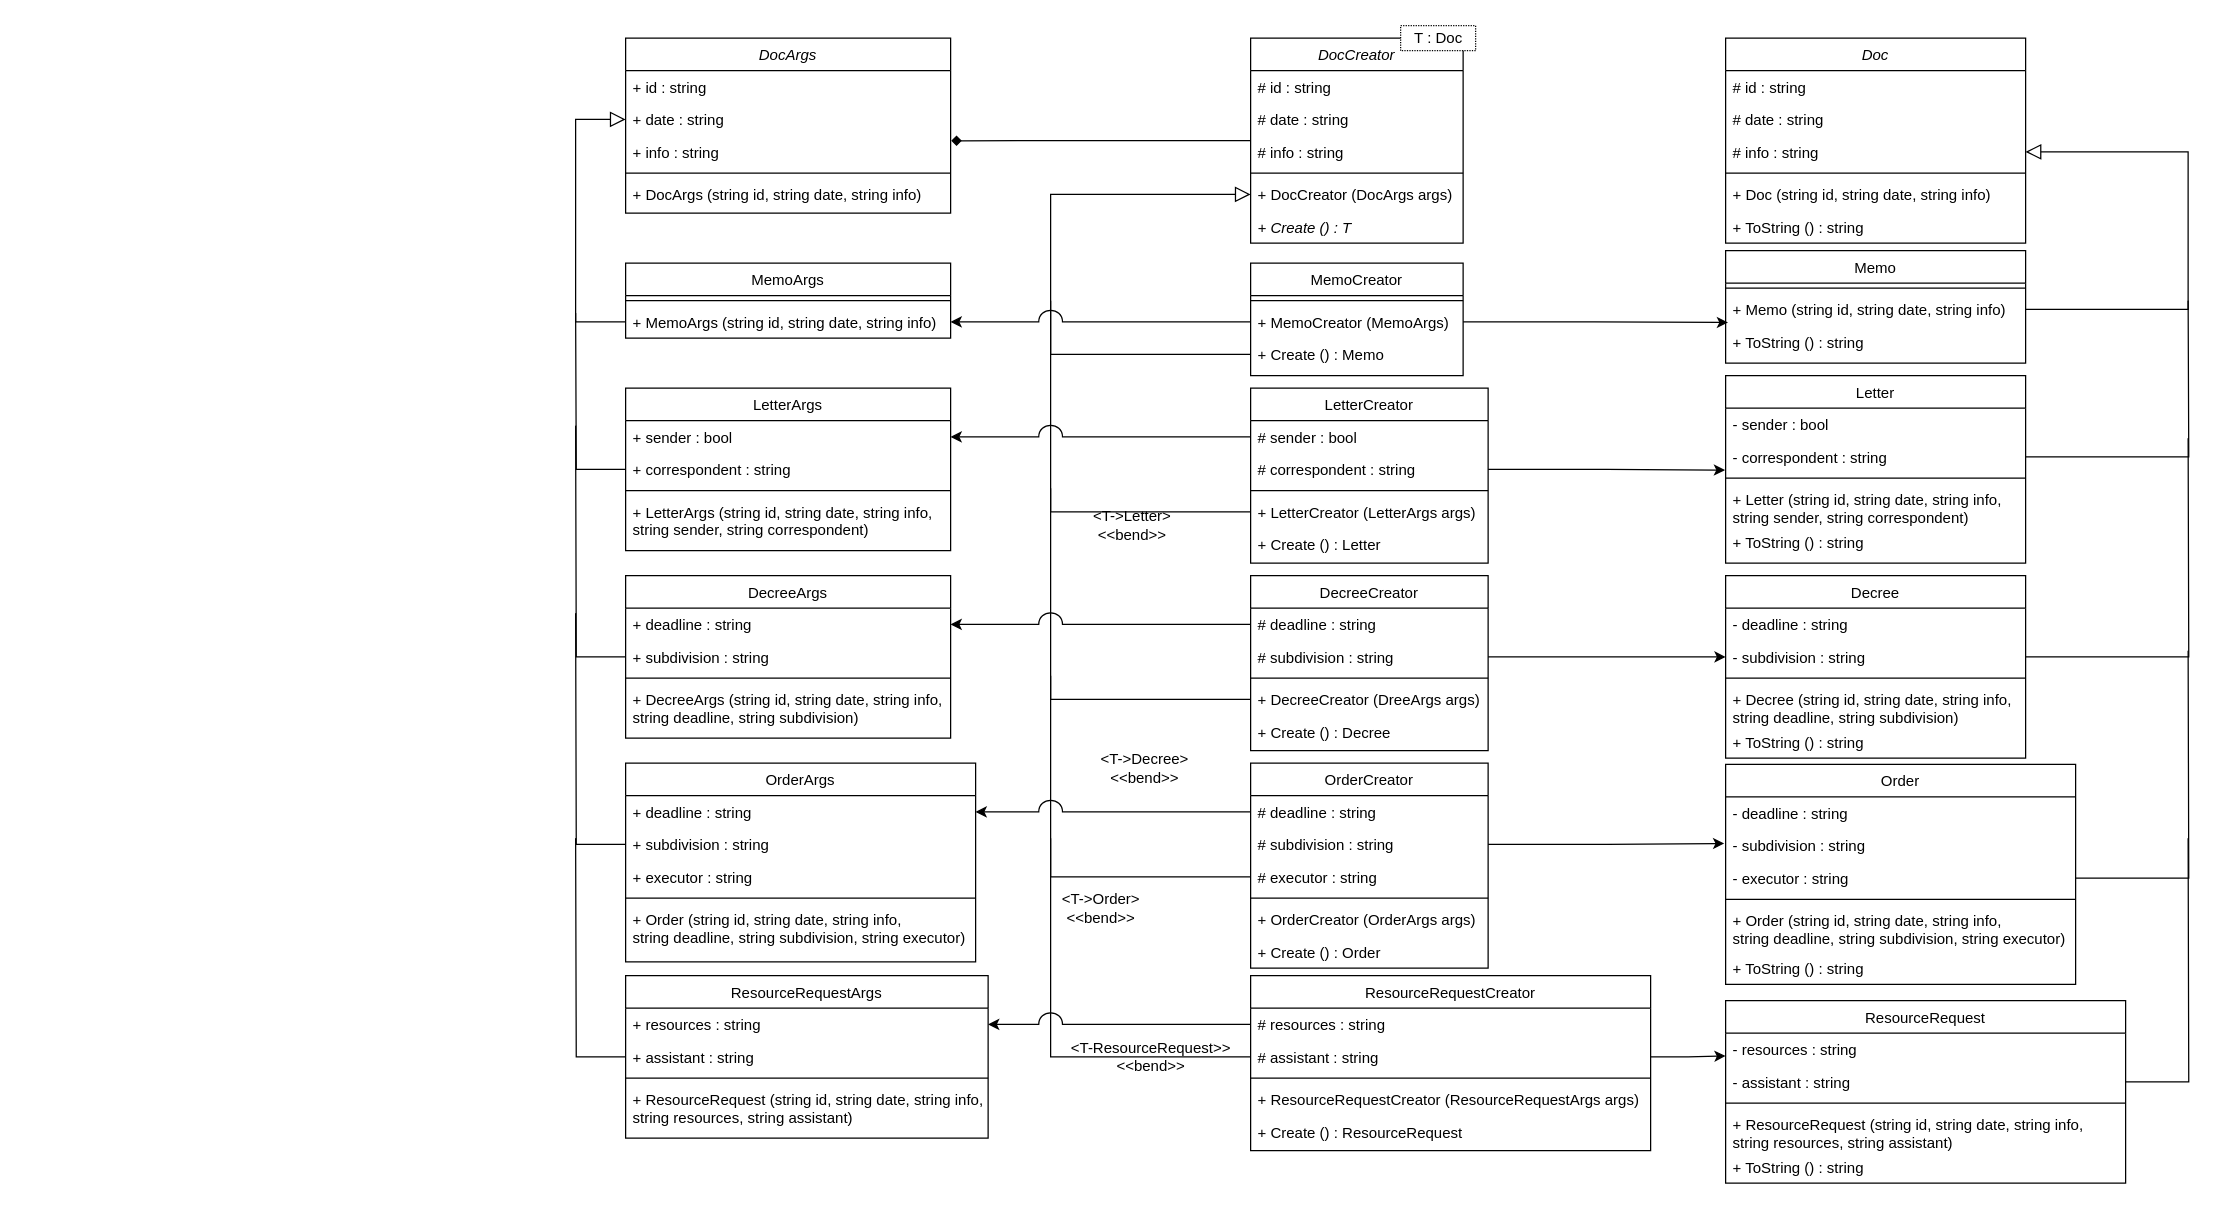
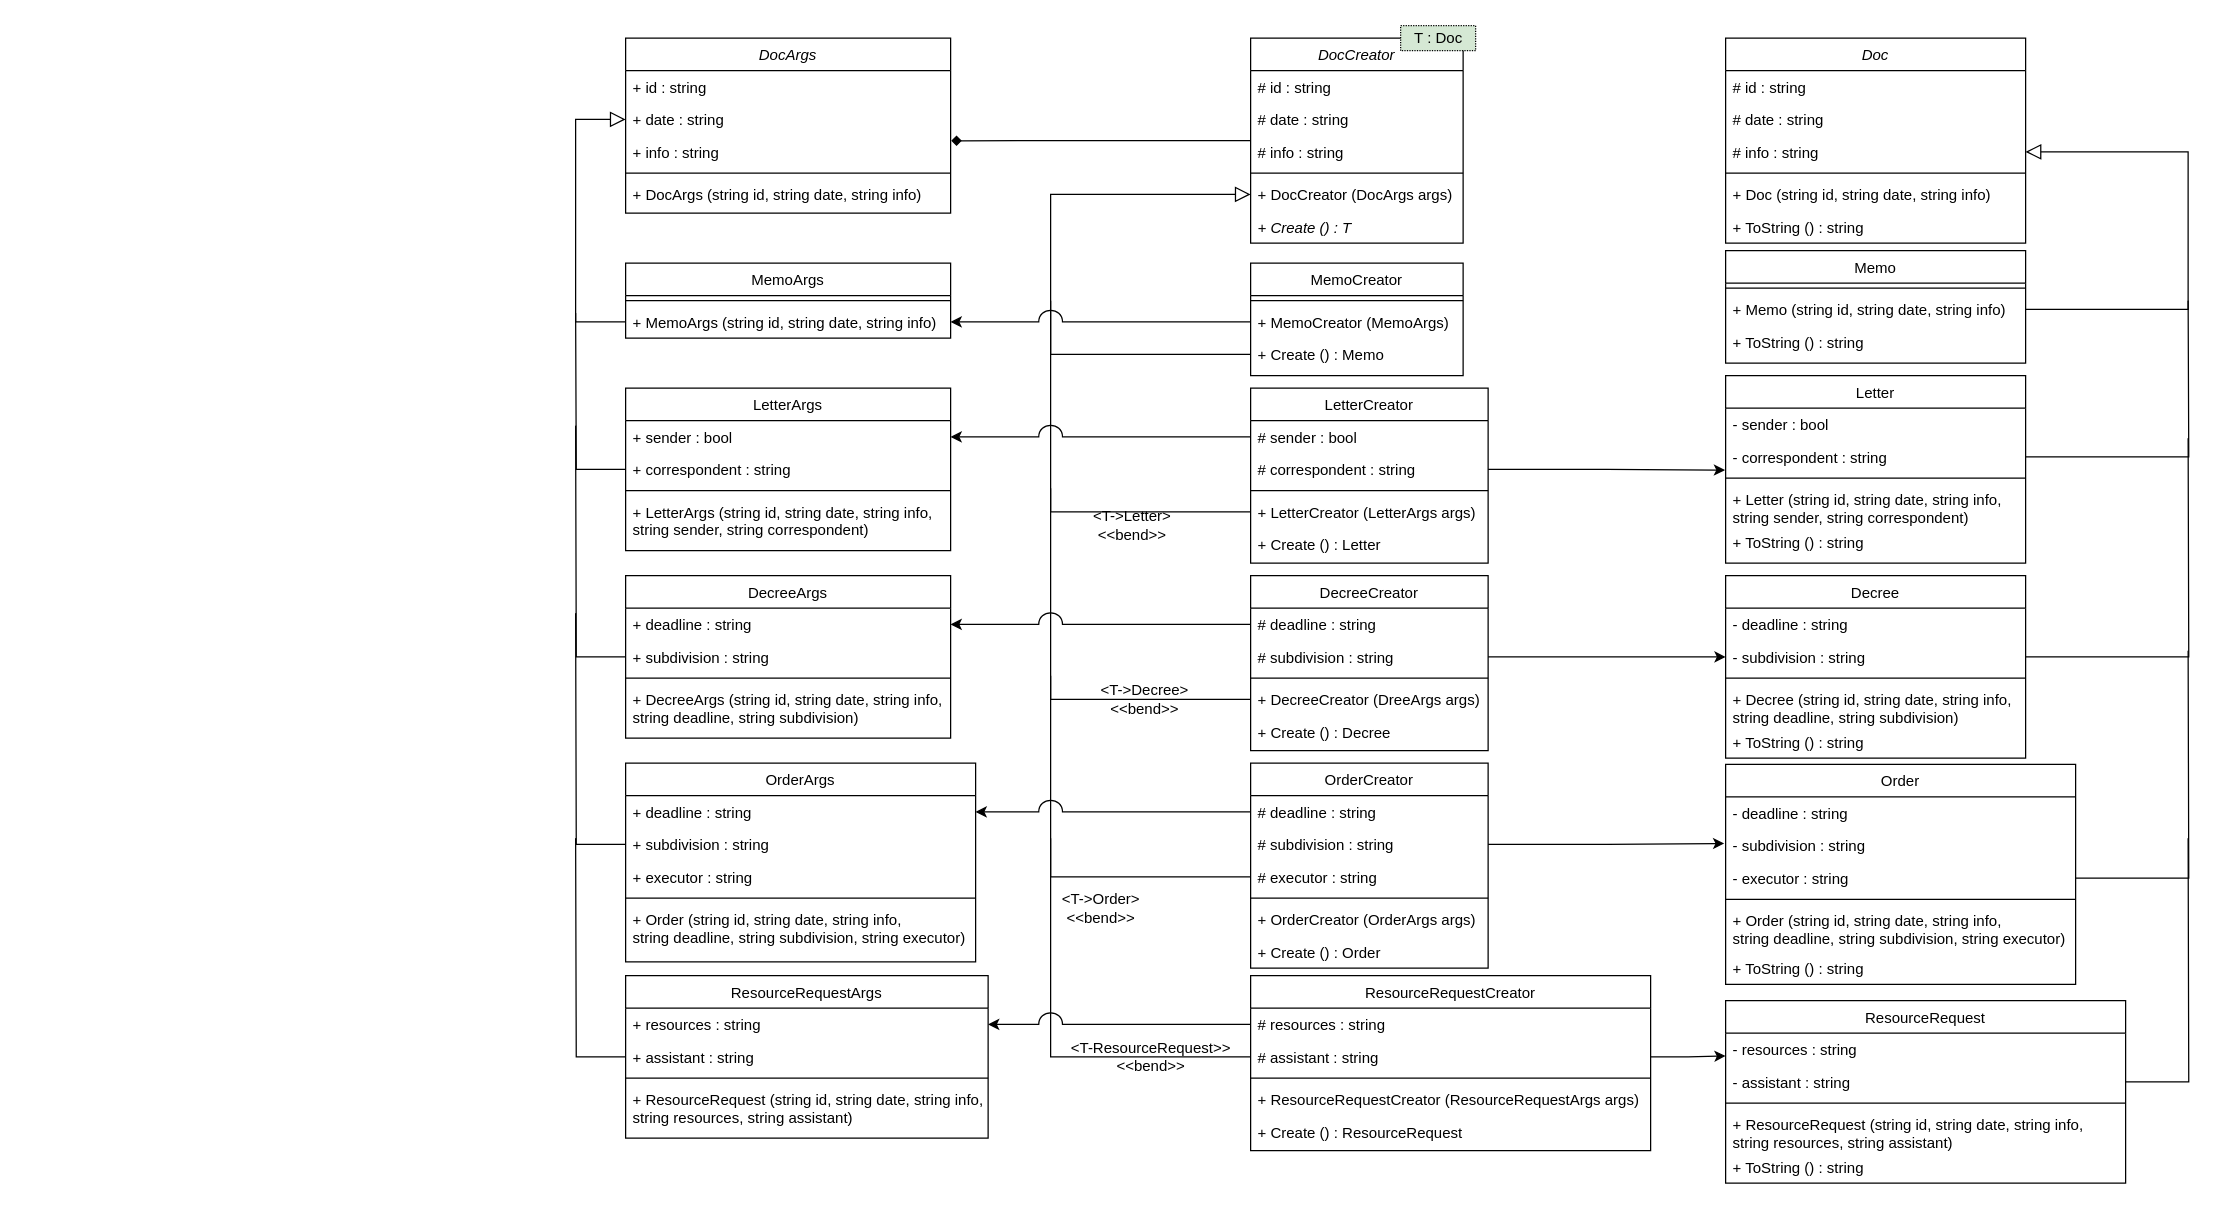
- <mxCell id="15" value="T : Doc" style="html=1;dashed=1;dashPattern=1 1;" parent="1" vertex="1"><mxGeometry x="1120" y="20" width="60" height="20" as="geometry" /></mxCell>
+ <mxCell id="15" value="T : Doc" style="html=1;dashed=1;dashPattern=1 1;fillColor=#d5e8d4;" parent="1" vertex="1"><mxGeometry x="1120" y="20" width="60" height="20" as="geometry" /></mxCell>
- <mxCell id="90" style="edgeStyle=orthogonalEdgeStyle;rounded=0;orthogonalLoop=1;jettySize=auto;html=1;exitX=1;exitY=0.5;exitDx=0;exitDy=0;entryX=0.008;entryY=0.903;entryDx=0;entryDy=0;entryPerimeter=0;endArrow=classic;endFill=1;" parent="1" source="12" target="84" edge="1"><mxGeometry relative="1" as="geometry" /></mxCell>
- <mxCell id="31" value="&amp;lt;T-&amp;gt;Decree&amp;gt;&lt;br&gt;&amp;lt;&amp;lt;bend&amp;gt;&amp;gt;" style="text;html=1;align=center;verticalAlign=middle;resizable=0;points=[];autosize=1;strokeColor=none;fillColor=none;" parent="1" vertex="1"><mxGeometry x="870" y="599" width="90" height="30" as="geometry" /></mxCell>
+ <mxCell id="31" value="&amp;lt;T-&amp;gt;Decree&amp;gt;&lt;br&gt;&amp;lt;&amp;lt;bend&amp;gt;&amp;gt;" style="text;html=1;align=center;verticalAlign=middle;resizable=0;points=[];autosize=1;strokeColor=none;fillColor=none;" parent="1" vertex="1"><mxGeometry x="870" y="544" width="90" height="30" as="geometry" /></mxCell>
